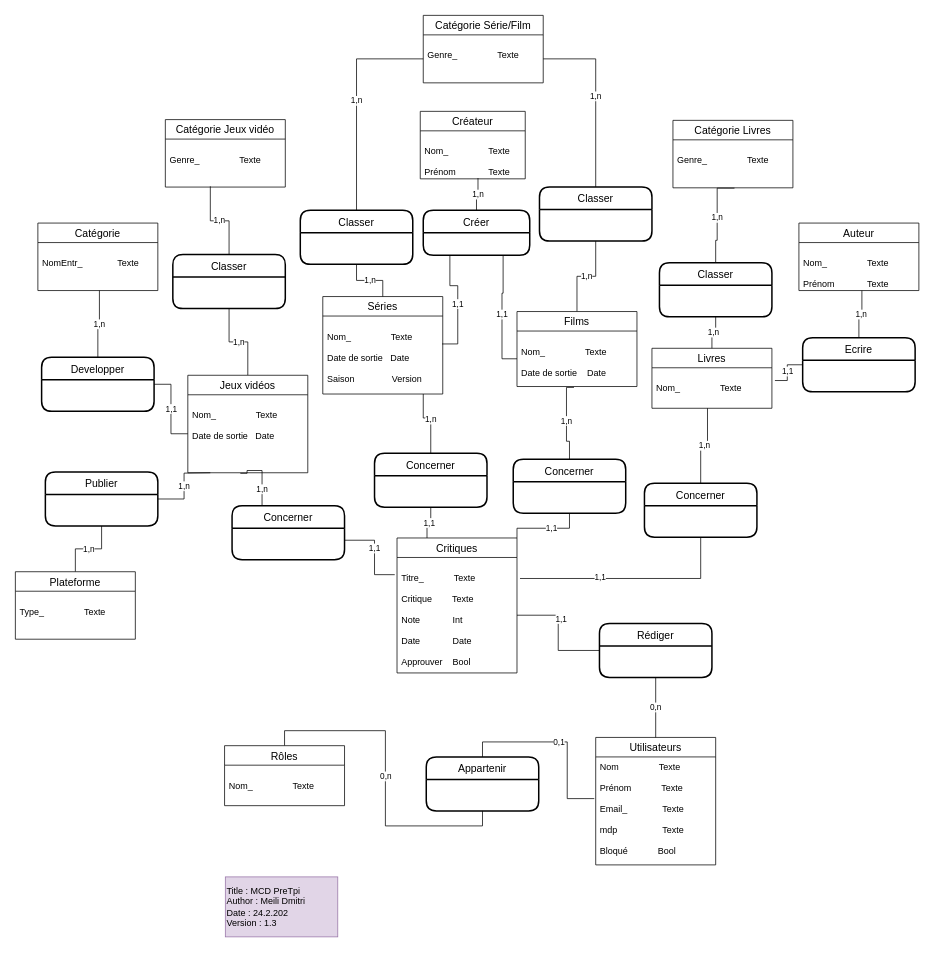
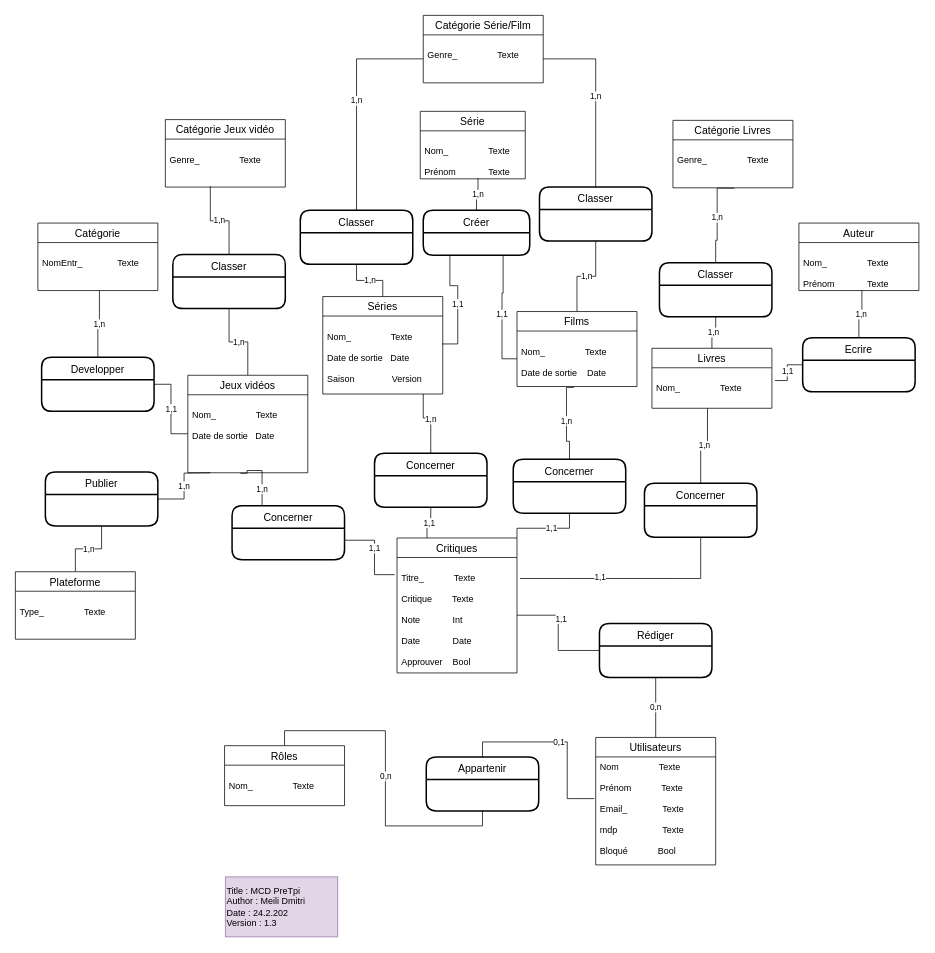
- <mxCell id="66" value="Créateur" style="swimlane;fontStyle=0;childLayout=stackLayout;horizontal=1;startSize=26;horizontalStack=0;resizeParent=1;resizeParentMax=0;resizeLast=0;collapsible=1;marginBottom=0;align=center;fontSize=14;" parent="1" vertex="1"><mxGeometry x="560" y="148" width="140" height="90" as="geometry" /></mxCell>
+ <mxCell id="66" value="Série" style="swimlane;fontStyle=0;childLayout=stackLayout;horizontal=1;startSize=26;horizontalStack=0;resizeParent=1;resizeParentMax=0;resizeLast=0;collapsible=1;marginBottom=0;align=center;fontSize=14;" parent="1" vertex="1"><mxGeometry x="560" y="148" width="140" height="90" as="geometry" /></mxCell>
